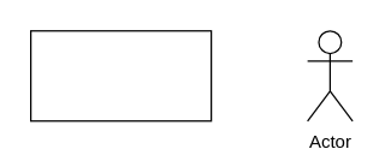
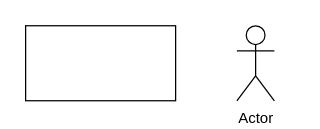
- <mxCell id="3" value="Actor" style="shape=umlActor;verticalLabelPosition=bottom;verticalAlign=top;html=1;outlineConnect=0;" vertex="1" parent="1"><mxGeometry x="204" y="20" width="30" height="60" as="geometry" /></mxCell>
+ <mxCell id="3" value="Actor" style="shape=umlActor;verticalLabelPosition=bottom;verticalAlign=top;html=1;outlineConnect=0;" vertex="1" parent="1"><mxGeometry x="189" y="20" width="30" height="60" as="geometry" /></mxCell>
